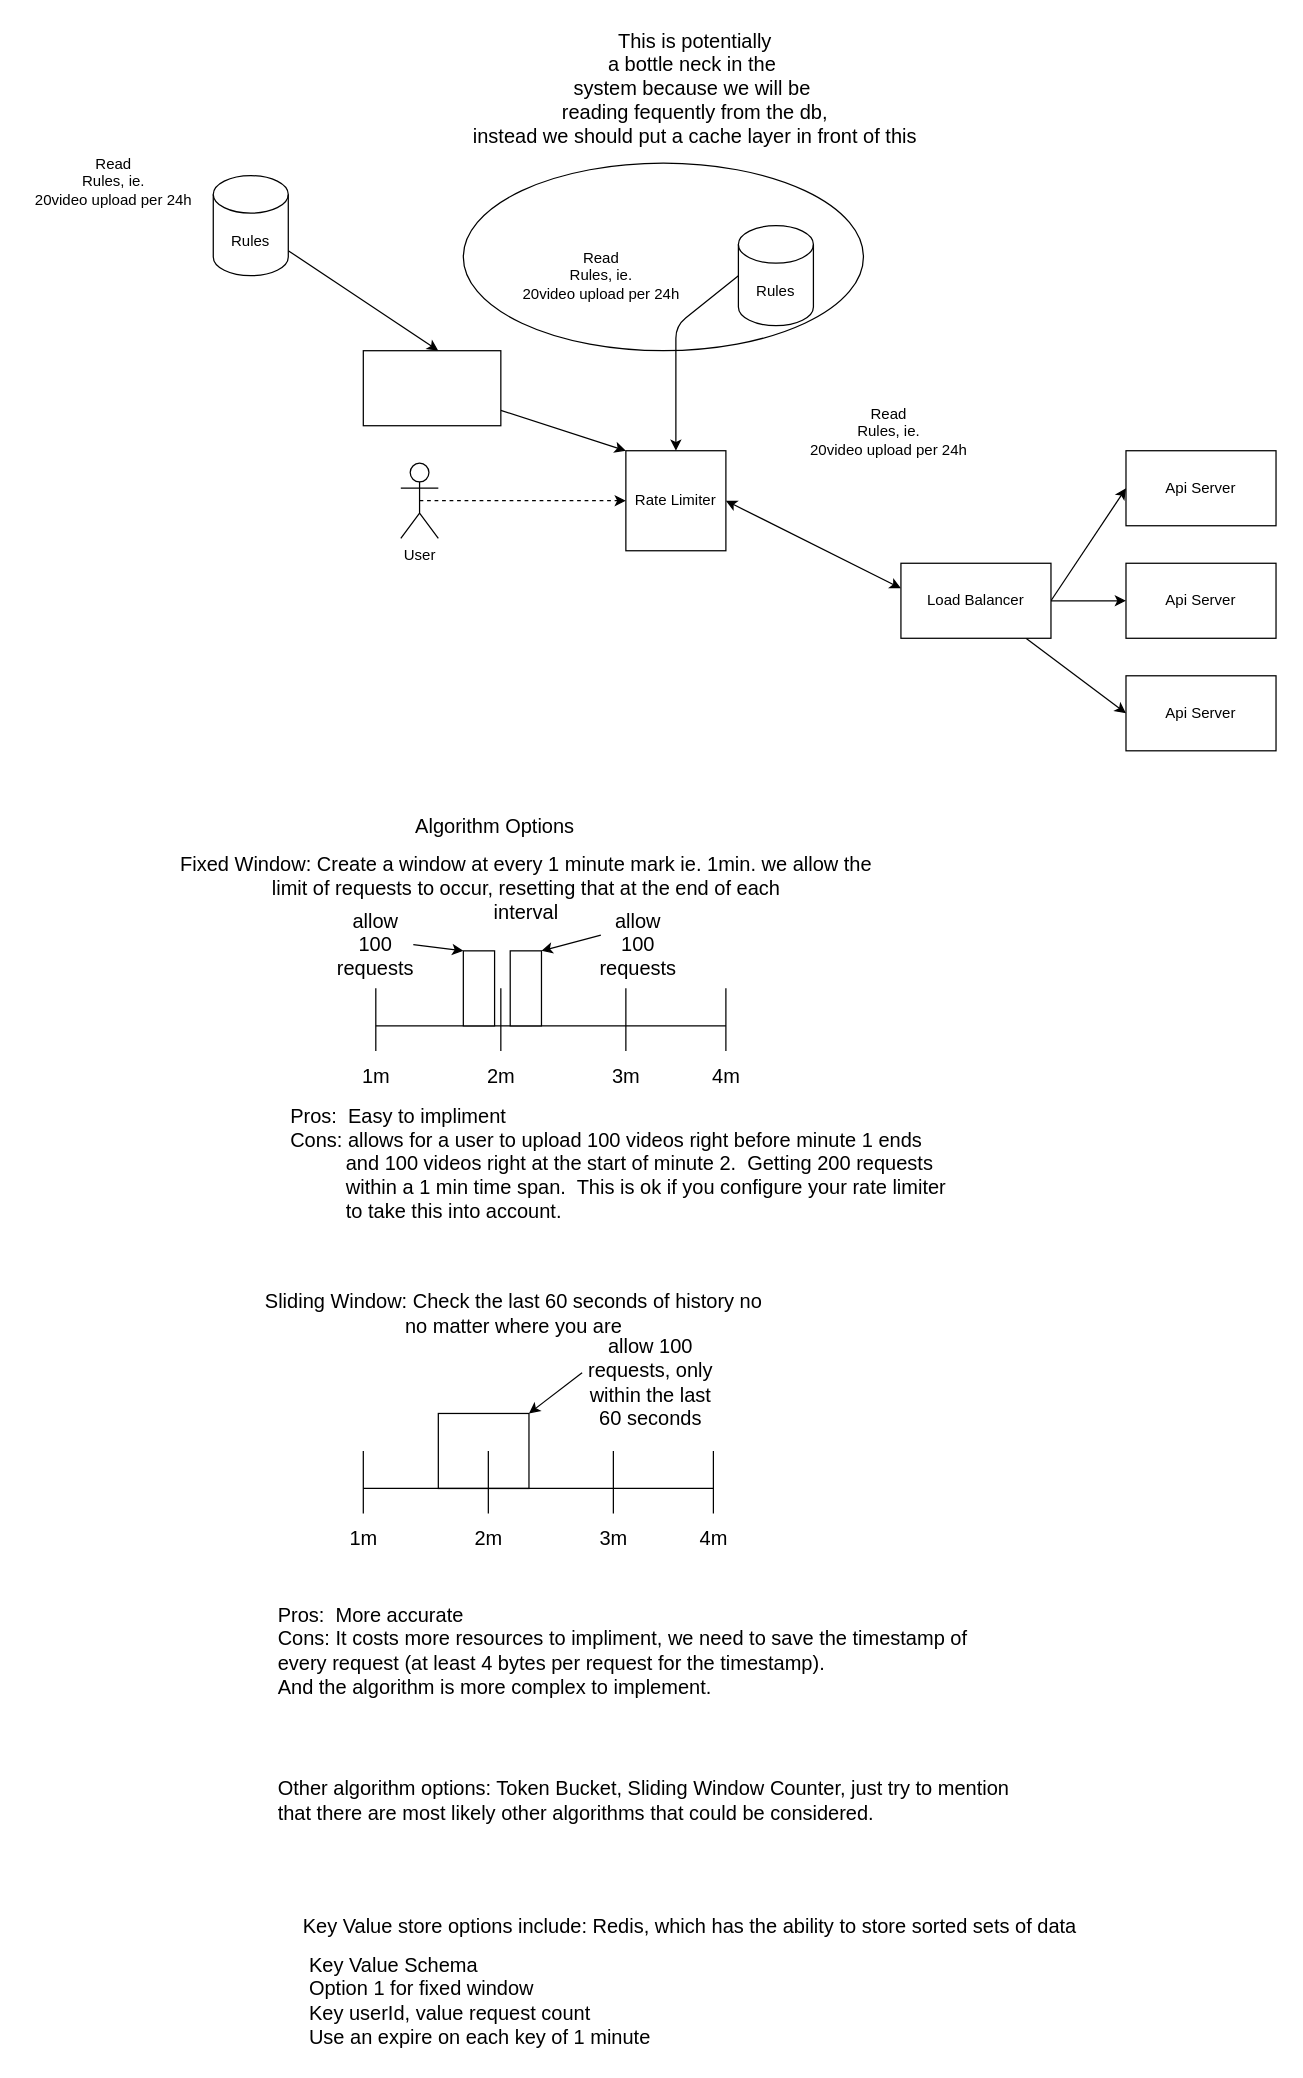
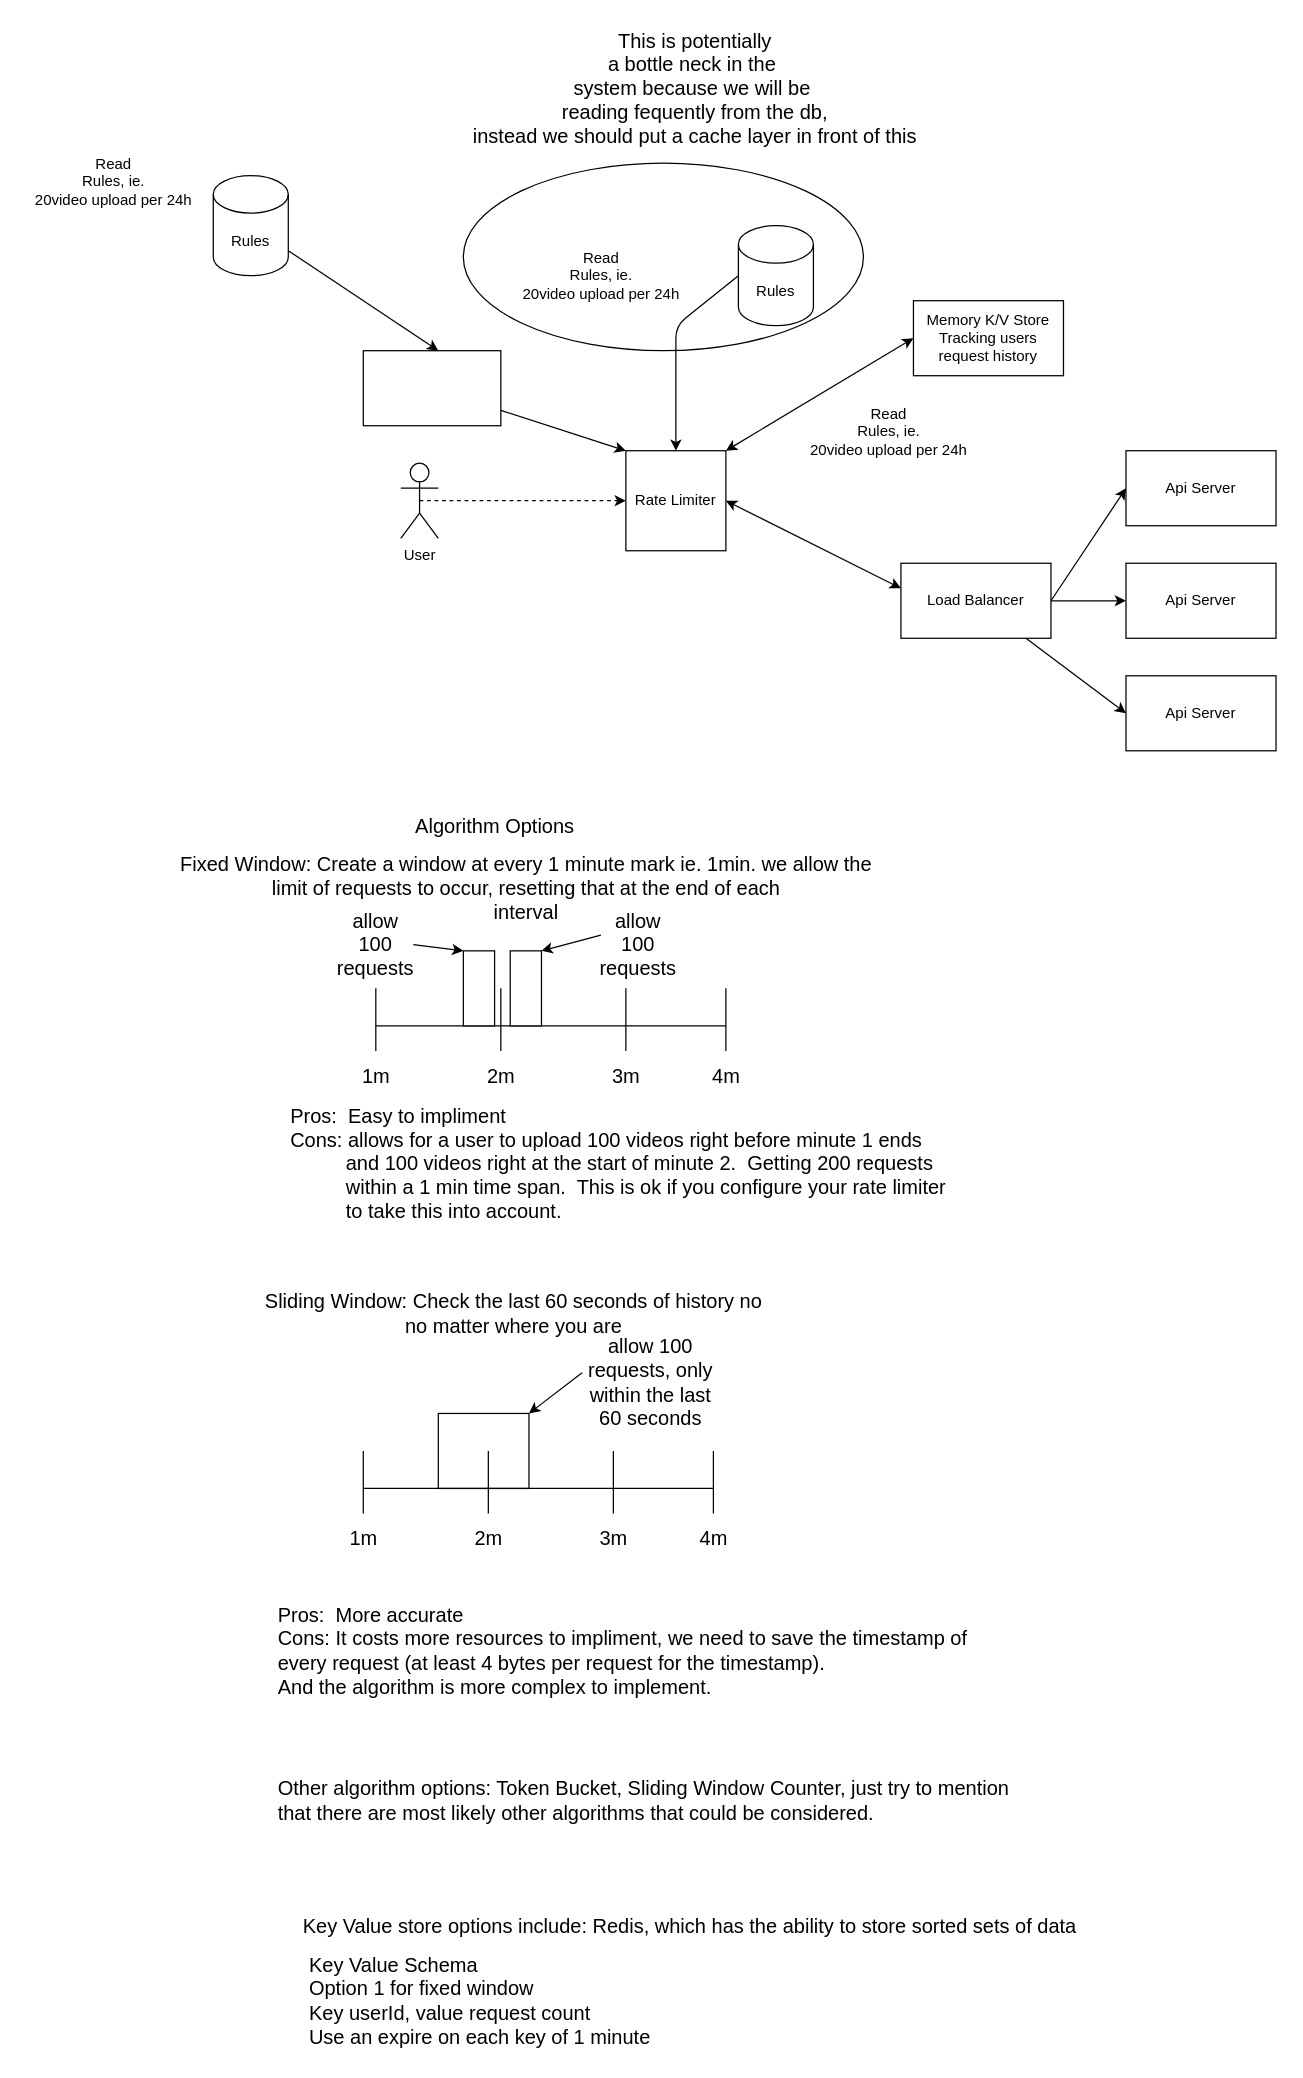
+ <mxCell id="18" value="Memory K/V Store&lt;br&gt;Tracking users request history" style="rounded=0;whiteSpace=wrap;html=1;" vertex="1" parent="1"><mxGeometry x="730" y="240" width="120" height="60" as="geometry" /></mxCell>
+ <mxCell id="5" style="edgeStyle=none;html=1;exitX=1;exitY=0;exitDx=0;exitDy=0;entryX=0;entryY=0.5;entryDx=0;entryDy=0;startArrow=classic;startFill=1;" edge="1" parent="1" source="6" target="18"><mxGeometry relative="1" as="geometry" /></mxCell>
